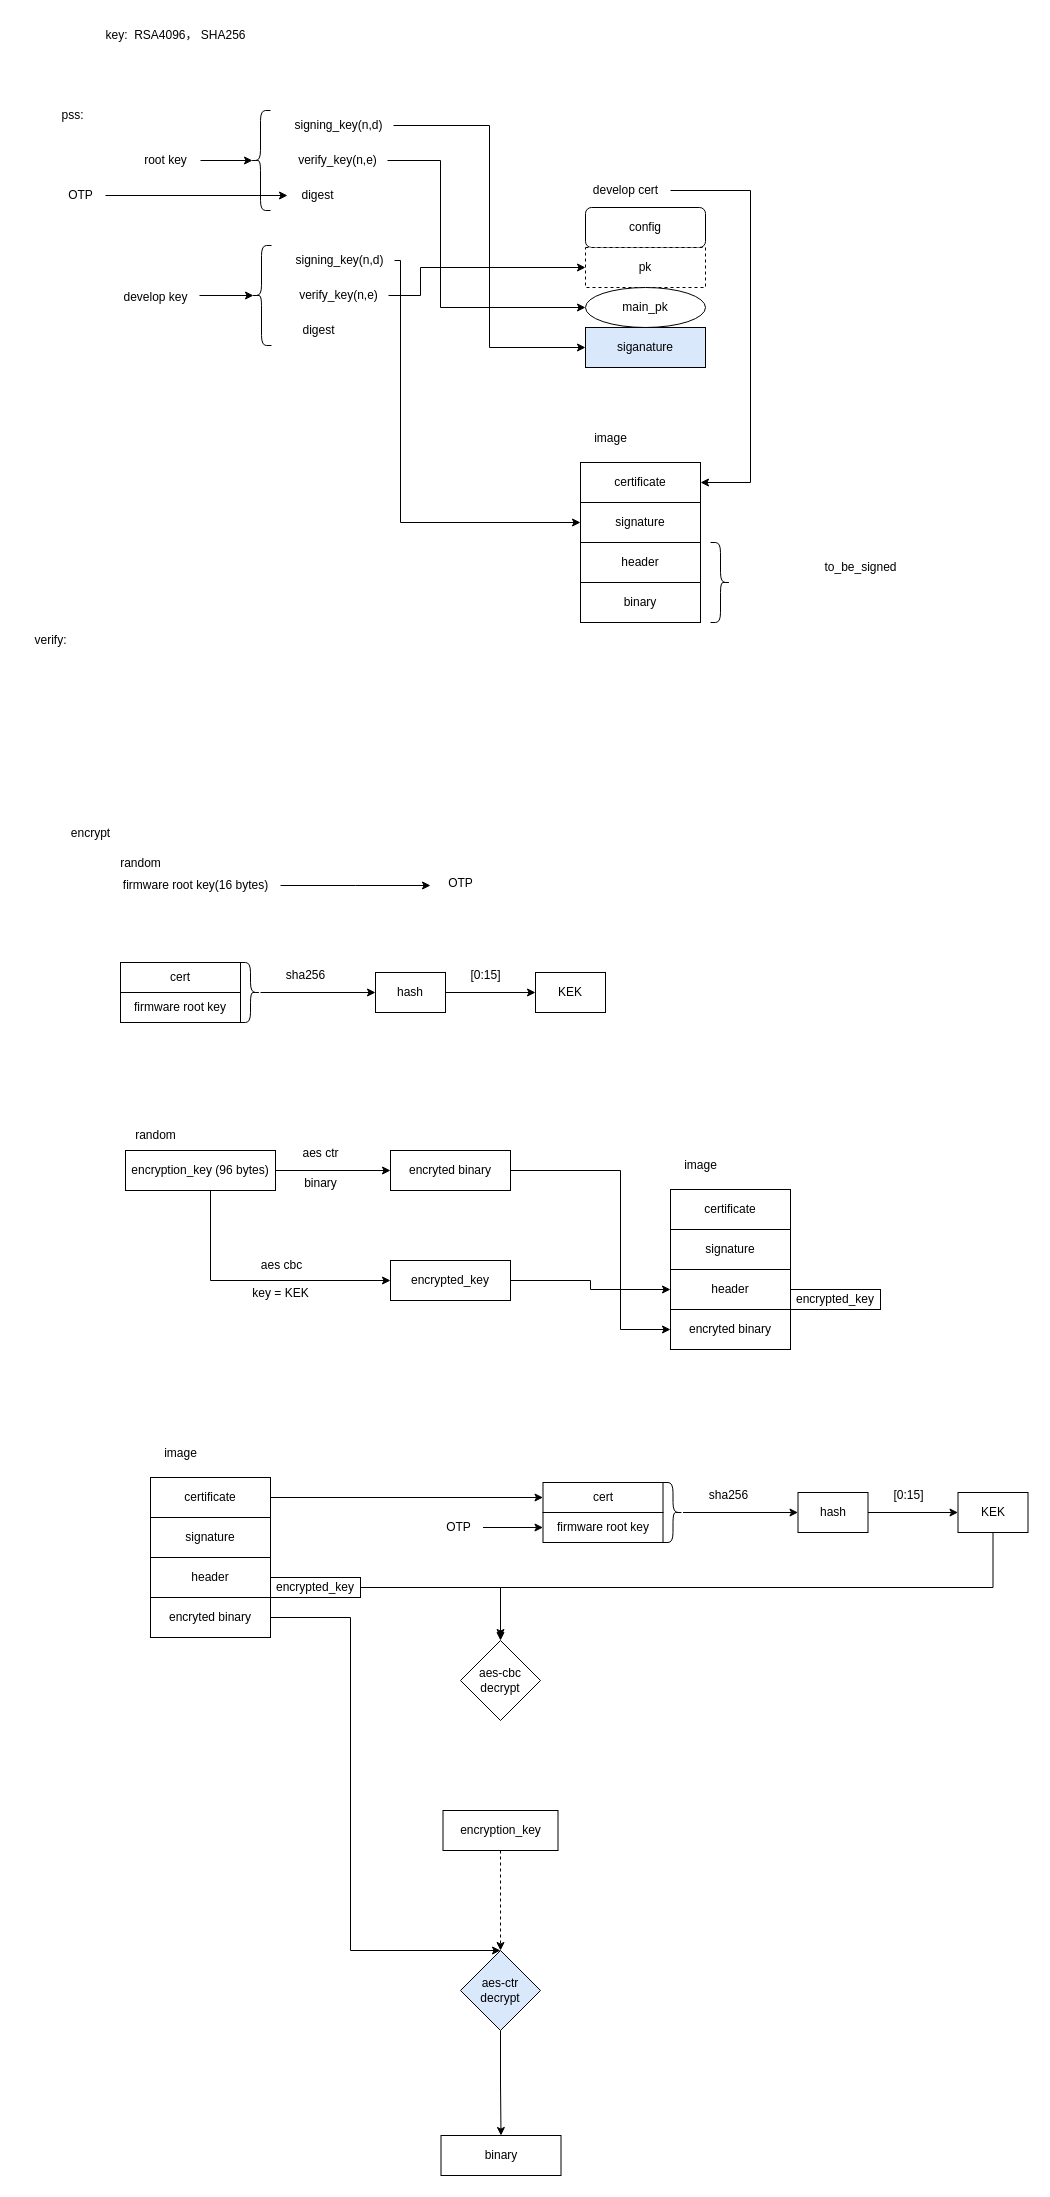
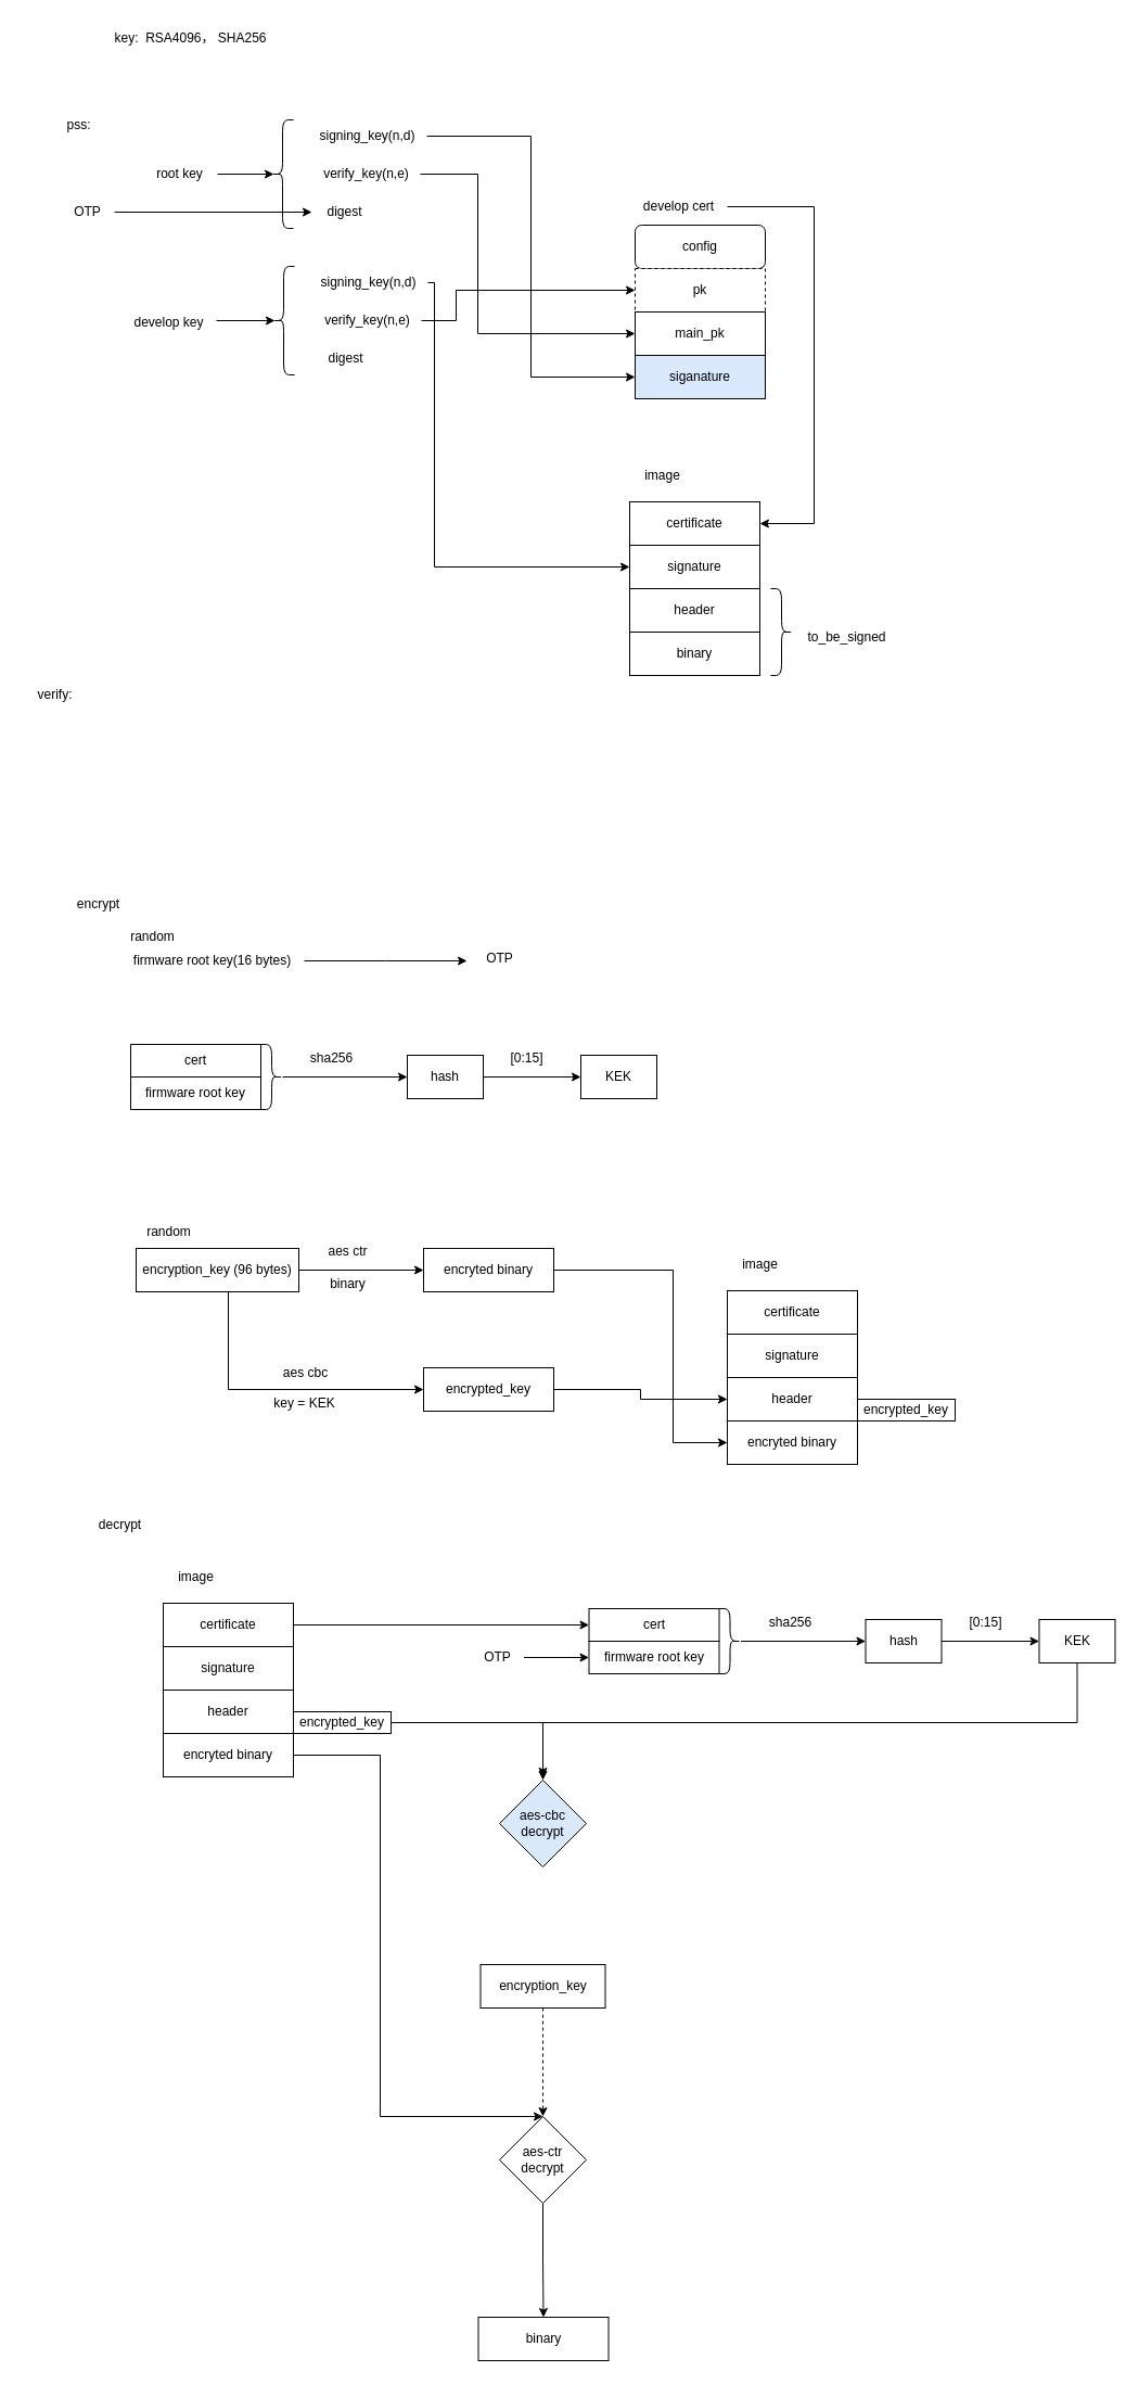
- <mxCell id="21" value="main_pk" style="ellipse;whiteSpace=wrap;html=1;" vertex="1" parent="1"><mxGeometry x="585" y="287" width="120" height="40" as="geometry" /></mxCell>
+ <mxCell id="21" value="main_pk" style="rounded=0;whiteSpace=wrap;html=1;" vertex="1" parent="1"><mxGeometry x="585" y="287" width="120" height="40" as="geometry" /></mxCell>
- <mxCell id="30" value="to_be_signed" style="text;html=1;align=center;verticalAlign=middle;resizable=0;points=[];autosize=1;strokeColor=none;fillColor=none;" vertex="1" parent="1"><mxGeometry x="810" y="552" width="100" height="30" as="geometry" /></mxCell>
+ <mxCell id="30" value="to_be_signed" style="text;html=1;align=center;verticalAlign=middle;resizable=0;points=[];autosize=1;strokeColor=none;fillColor=none;" vertex="1" parent="1"><mxGeometry x="730" y="572" width="100" height="30" as="geometry" /></mxCell>
+ <mxCell id="68" value="decrypt" style="text;html=1;align=center;verticalAlign=middle;resizable=0;points=[];autosize=1;strokeColor=none;fillColor=none;" vertex="1" parent="1"><mxGeometry x="80" y="1390" width="60" height="30" as="geometry" /></mxCell>
- <mxCell id="92" value="aes-cbc decrypt" style="rhombus;whiteSpace=wrap;html=1;" vertex="1" parent="1"><mxGeometry x="460" y="1640" width="80" height="80" as="geometry" /></mxCell>
+ <mxCell id="92" value="aes-cbc decrypt" style="rhombus;whiteSpace=wrap;html=1;fillColor=#dae8fc;" vertex="1" parent="1"><mxGeometry x="460" y="1640" width="80" height="80" as="geometry" /></mxCell>
- <mxCell id="94" value="aes-ctr decrypt" style="rhombus;whiteSpace=wrap;html=1;fillColor=#dae8fc;" vertex="1" parent="1"><mxGeometry x="460" y="1950" width="80" height="80" as="geometry" /></mxCell>
+ <mxCell id="94" value="aes-ctr decrypt" style="rhombus;whiteSpace=wrap;html=1;" vertex="1" parent="1"><mxGeometry x="460" y="1950" width="80" height="80" as="geometry" /></mxCell>
